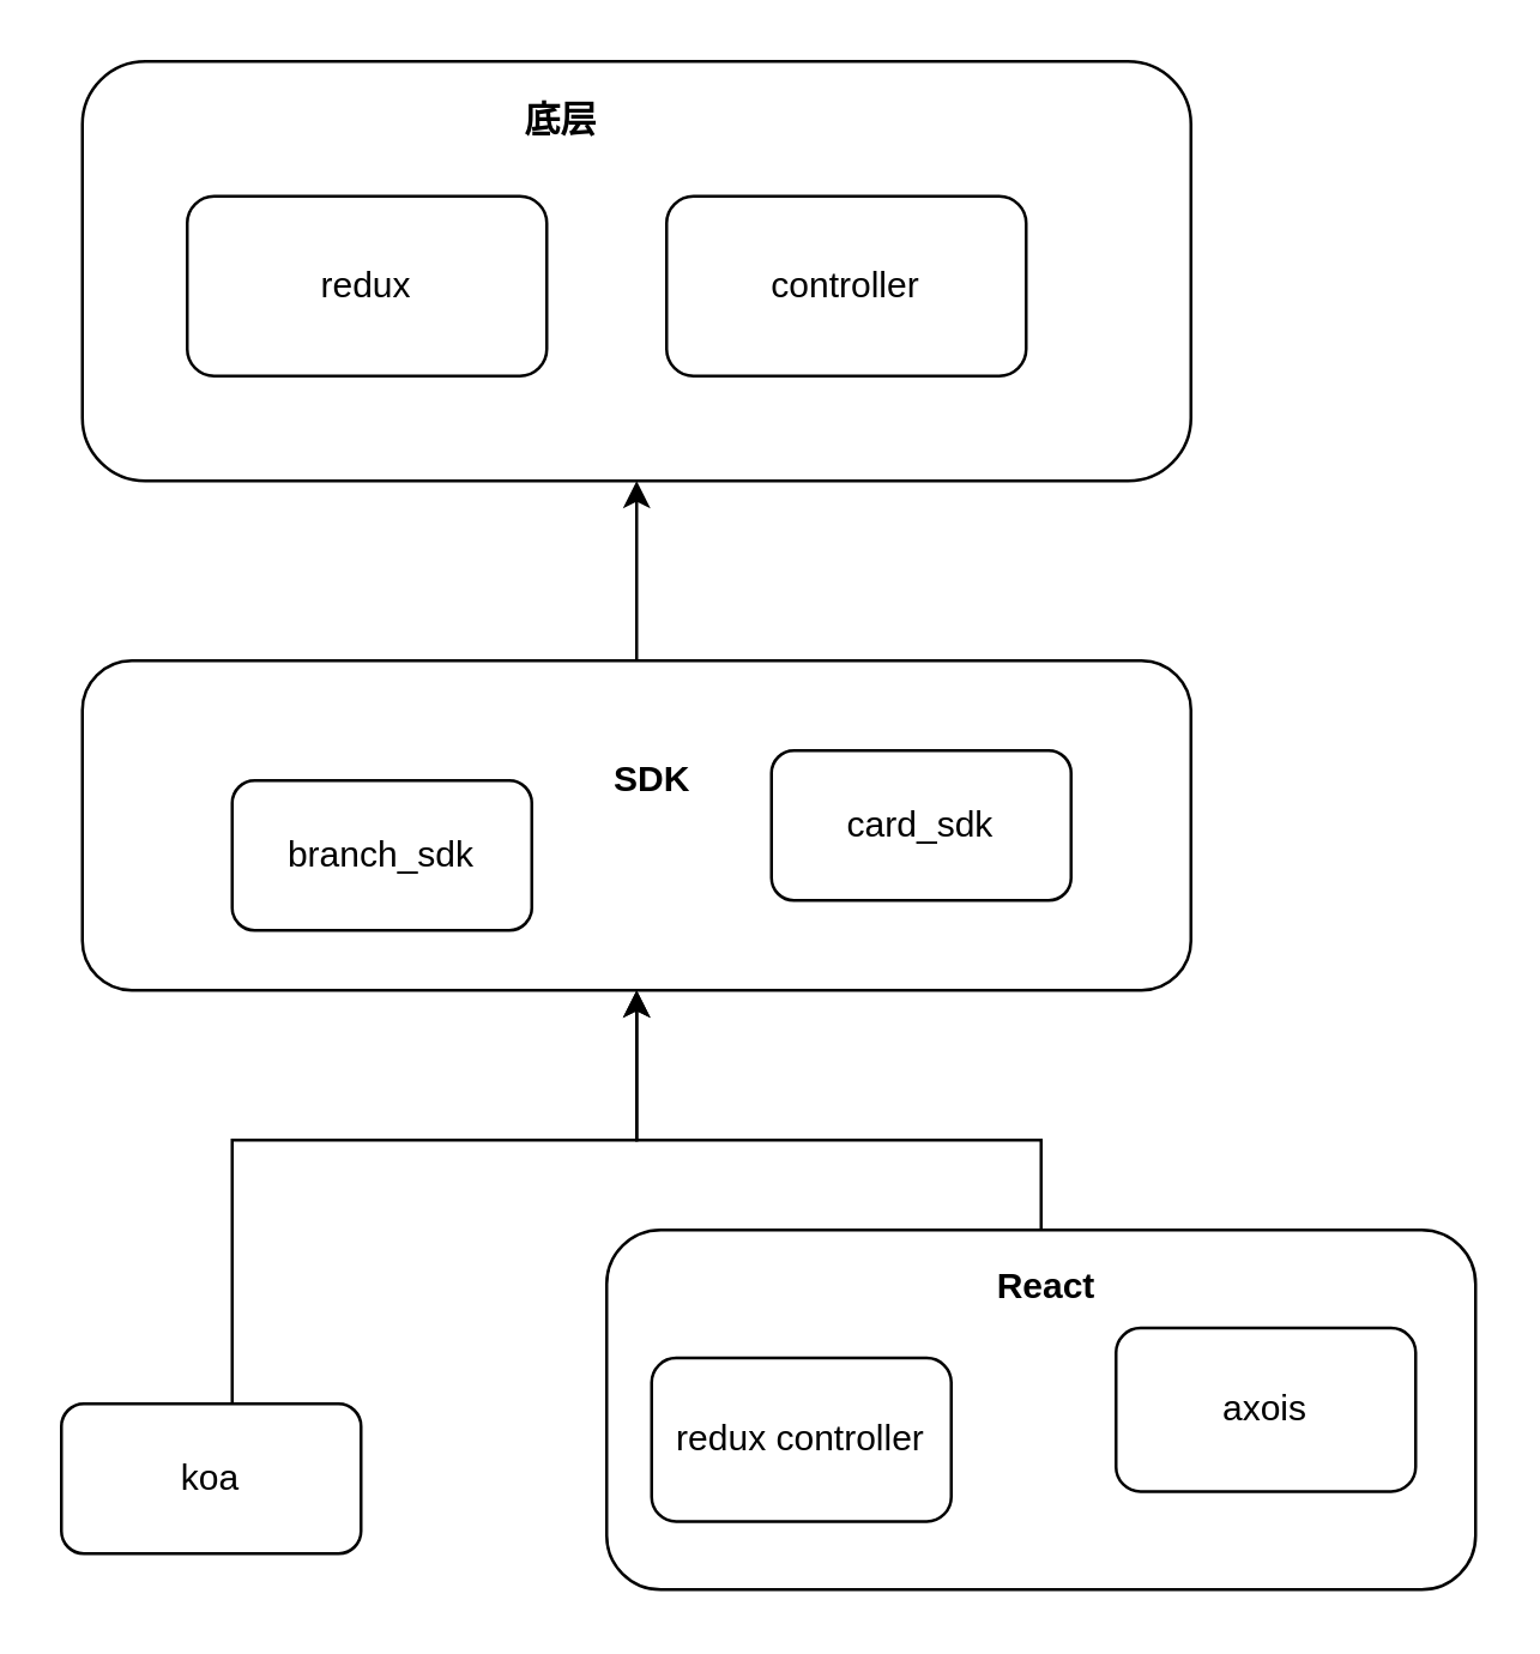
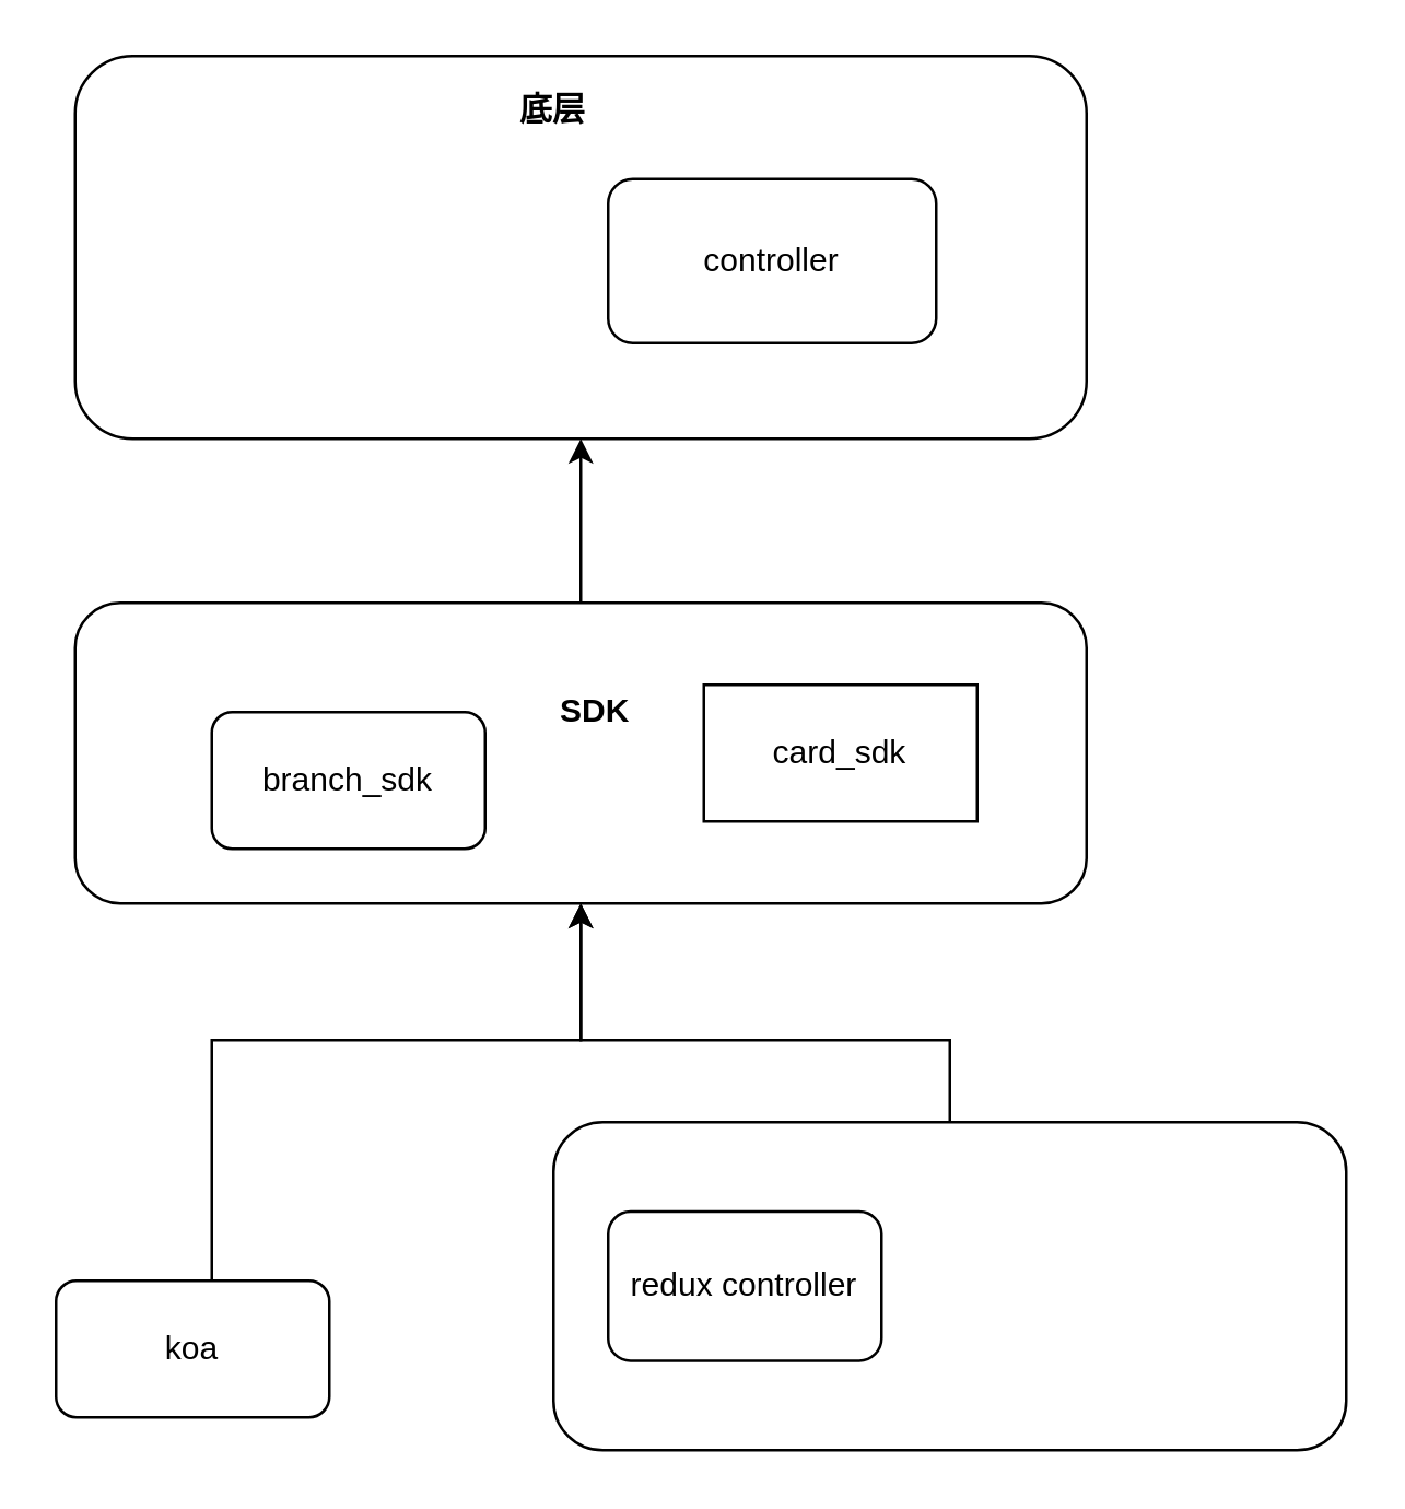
- <mxCell id="6" value="&lt;b&gt;底层&lt;/b&gt;" style="text;html=1;strokeColor=none;fillColor=none;align=center;verticalAlign=middle;whiteSpace=wrap;rounded=0;" vertex="1" parent="2"><mxGeometry x="140" y="10" width="40" height="20" as="geometry" /></mxCell>
+ <mxCell id="6" value="&lt;b&gt;底层&lt;/b&gt;" style="text;html=1;strokeColor=none;fillColor=none;align=center;verticalAlign=middle;whiteSpace=wrap;rounded=0;" vertex="1" parent="2"><mxGeometry x="155" y="10" width="40" height="20" as="geometry" /></mxCell>
- <mxCell id="4" value="redux" style="rounded=1;whiteSpace=wrap;html=1;" vertex="1" parent="2"><mxGeometry x="35" y="45" width="120" height="60" as="geometry" /></mxCell>
- <mxCell id="10" value="card_sdk" style="rounded=1;whiteSpace=wrap;html=1;" vertex="1" parent="7"><mxGeometry x="230" y="30" width="100" height="50" as="geometry" /></mxCell>
+ <mxCell id="10" value="card_sdk" style="whiteSpace=wrap;html=1;rounded=0;" vertex="1" parent="7"><mxGeometry x="230" y="30" width="100" height="50" as="geometry" /></mxCell>
- <mxCell id="19" value="&lt;b&gt;React&lt;/b&gt;" style="text;html=1;strokeColor=none;fillColor=none;align=center;verticalAlign=middle;whiteSpace=wrap;rounded=0;" vertex="1" parent="15"><mxGeometry x="127" y="9" width="40" height="20" as="geometry" /></mxCell>
- <mxCell id="17" value="axois" style="rounded=1;whiteSpace=wrap;html=1;" vertex="1" parent="15"><mxGeometry x="170" y="32.727" width="100" height="54.545" as="geometry" /></mxCell>
- <mxCell id="18" value="redux controller" style="rounded=1;whiteSpace=wrap;html=1;" vertex="1" parent="15"><mxGeometry x="15" y="42.727" width="100" height="54.545" as="geometry" /></mxCell>
+ <mxCell id="18" value="redux controller" style="rounded=1;whiteSpace=wrap;html=1;" vertex="1" parent="15"><mxGeometry x="20" y="32.727" width="100" height="54.545" as="geometry" /></mxCell>
